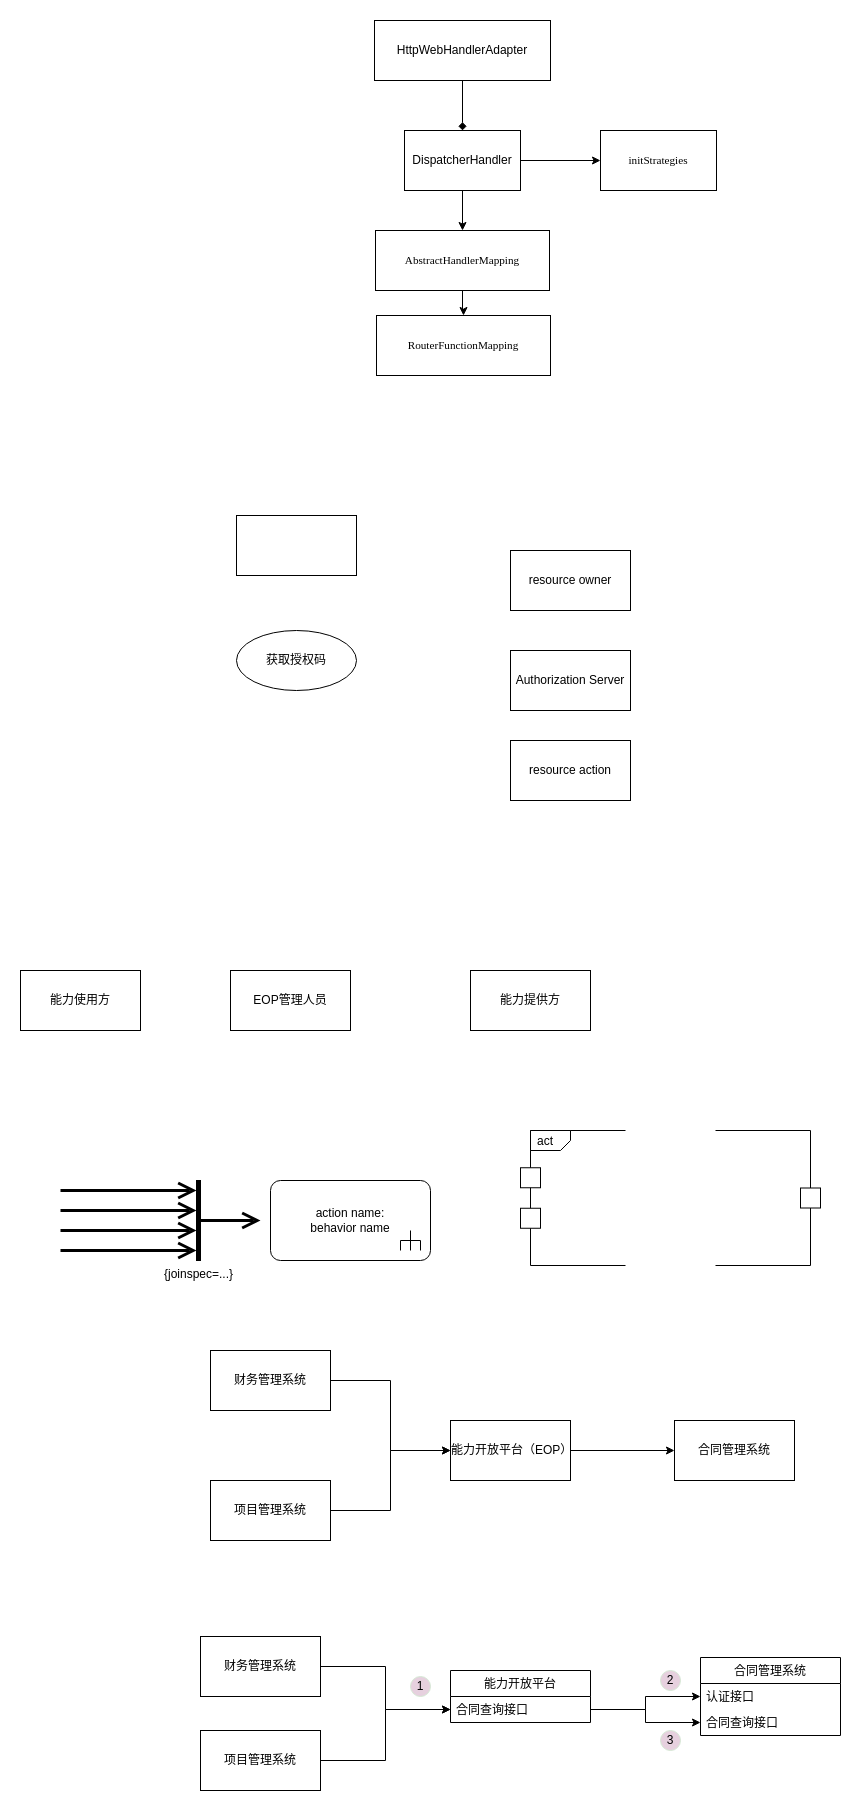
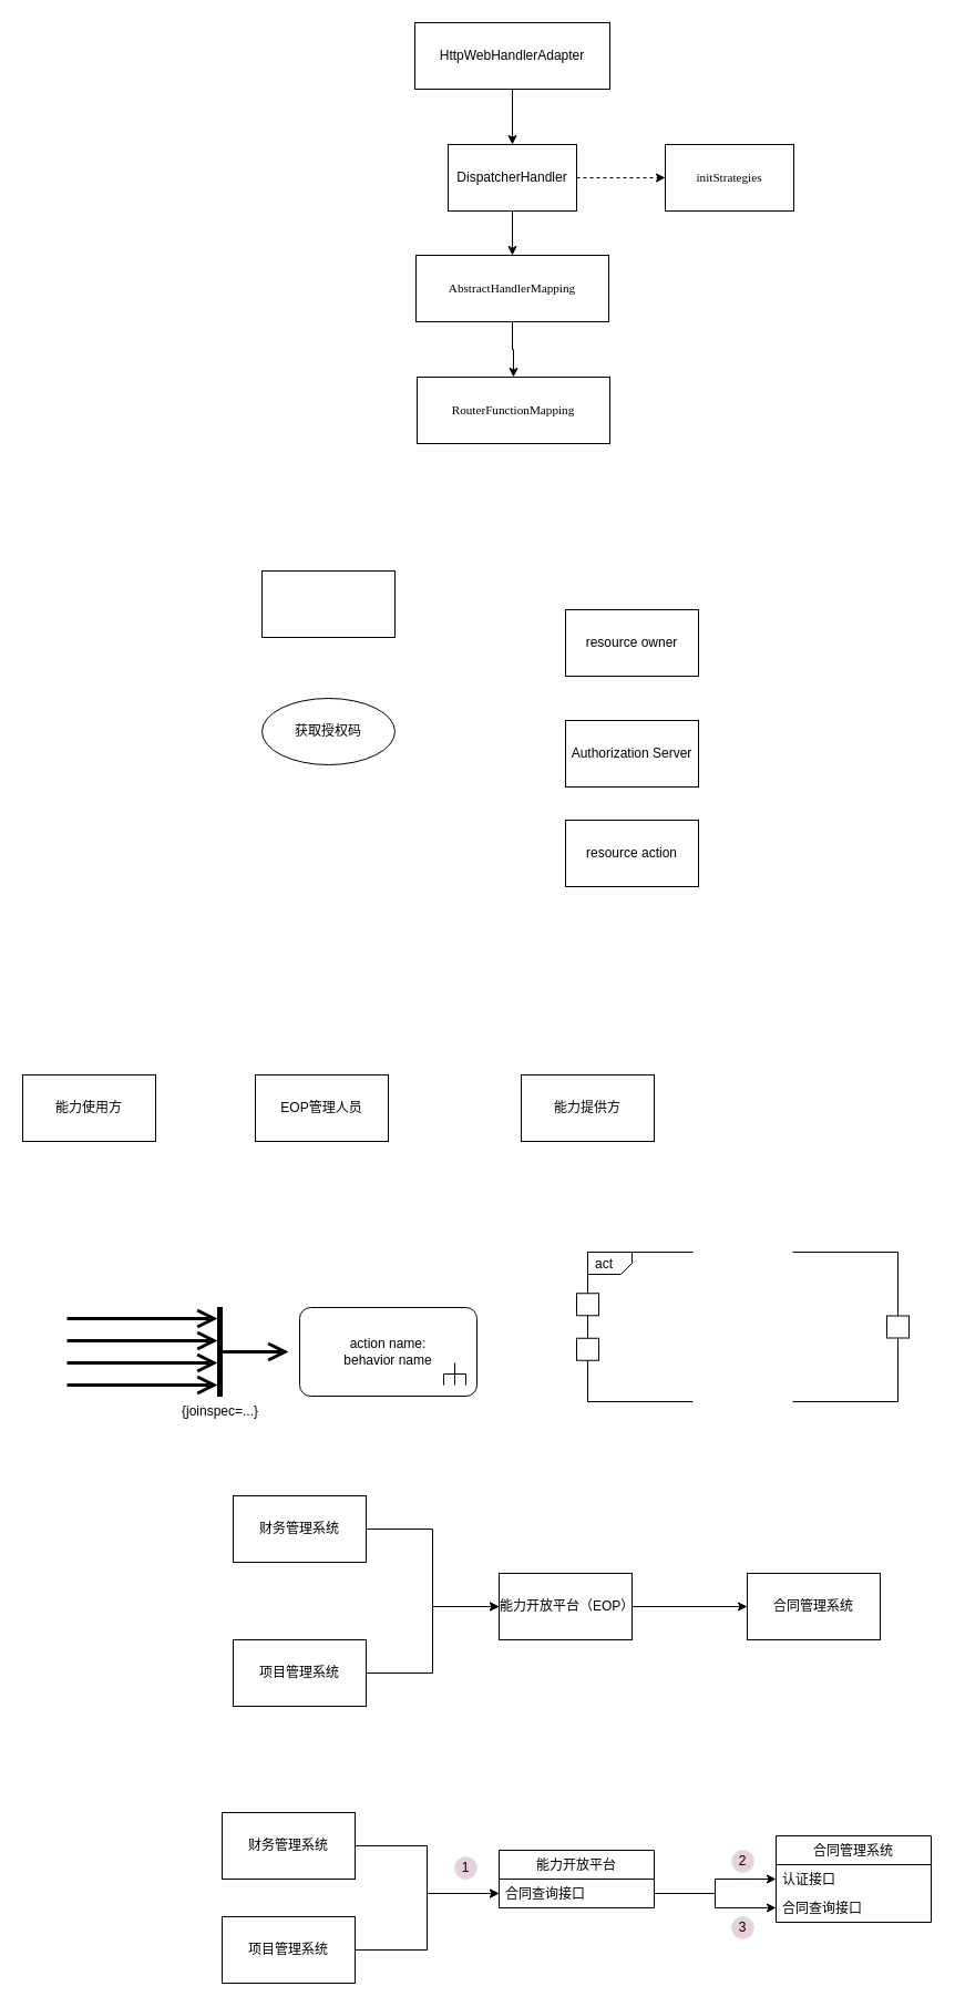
- <mxCell id="6" value="" style="edgeStyle=orthogonalEdgeStyle;rounded=0;orthogonalLoop=1;jettySize=auto;html=1;endArrow=diamond;" parent="1" source="7" target="4" edge="1"><mxGeometry relative="1" as="geometry" /></mxCell>
+ <mxCell id="6" value="" style="edgeStyle=orthogonalEdgeStyle;rounded=0;orthogonalLoop=1;jettySize=auto;html=1;" parent="1" source="7" target="4" edge="1"><mxGeometry relative="1" as="geometry" /></mxCell>
- <mxCell id="2" value="" style="edgeStyle=orthogonalEdgeStyle;rounded=0;orthogonalLoop=1;jettySize=auto;html=1;" parent="1" source="4" target="5" edge="1"><mxGeometry relative="1" as="geometry" /></mxCell>
+ <mxCell id="2" value="" style="edgeStyle=orthogonalEdgeStyle;rounded=0;orthogonalLoop=1;jettySize=auto;html=1;dashed=1;" parent="1" source="4" target="5" edge="1"><mxGeometry relative="1" as="geometry" /></mxCell>
- <mxCell id="10" value="&lt;pre style=&quot;background-color: rgb(255 , 255 , 255) ; font-family: &amp;#34;consolas&amp;#34; ; font-size: 8.4pt&quot;&gt;&lt;pre style=&quot;font-family: &amp;#34;consolas&amp;#34; ; font-size: 8.4pt&quot;&gt;RouterFunctionMapping&lt;/pre&gt;&lt;/pre&gt;" style="rounded=0;whiteSpace=wrap;html=1;" parent="1" vertex="1"><mxGeometry x="376" y="315" width="174" height="60" as="geometry" /></mxCell>
+ <mxCell id="10" value="&lt;pre style=&quot;background-color: rgb(255 , 255 , 255) ; font-family: &amp;#34;consolas&amp;#34; ; font-size: 8.4pt&quot;&gt;&lt;pre style=&quot;font-family: &amp;#34;consolas&amp;#34; ; font-size: 8.4pt&quot;&gt;RouterFunctionMapping&lt;/pre&gt;&lt;/pre&gt;" style="rounded=0;whiteSpace=wrap;html=1;" parent="1" vertex="1"><mxGeometry x="376" y="340" width="174" height="60" as="geometry" /></mxCell>
